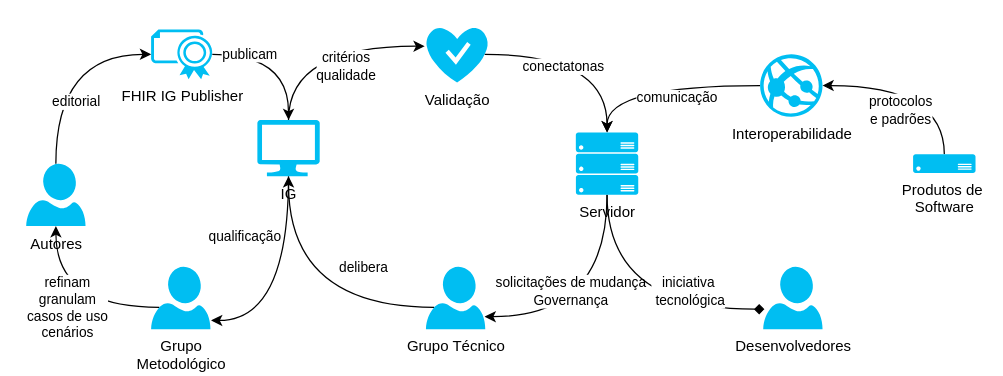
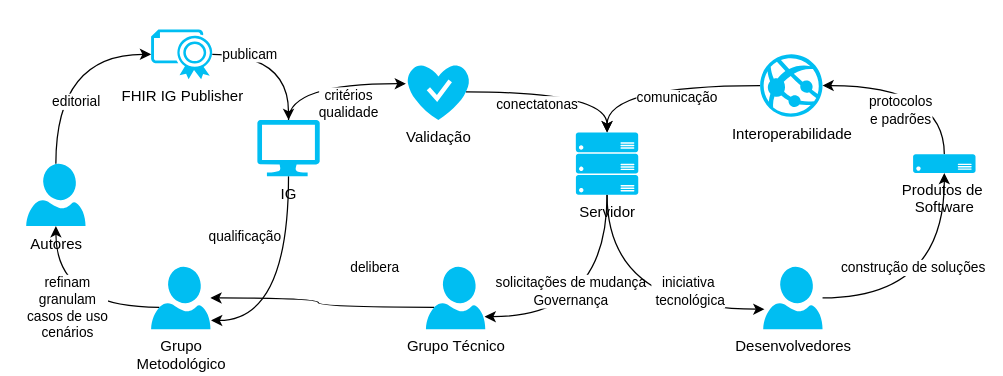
- <mxCell id="6" value="Validação" style="verticalLabelPosition=bottom;html=1;verticalAlign=top;align=center;strokeColor=none;fillColor=#00BEF2;shape=mxgraph.azure.healthy;" vertex="1" parent="1"><mxGeometry x="340" y="20.5" width="50" height="45" as="geometry" /></mxCell>
+ <mxCell id="6" value="Validação" style="verticalLabelPosition=bottom;html=1;verticalAlign=top;align=center;strokeColor=none;fillColor=#00BEF2;shape=mxgraph.azure.healthy;" vertex="1" parent="1"><mxGeometry x="325" y="50.5" width="50" height="45" as="geometry" /></mxCell>
+ <mxCell id="22" value="construção de soluções" style="edgeStyle=orthogonalEdgeStyle;curved=1;rounded=0;orthogonalLoop=1;jettySize=auto;html=1;entryX=0.5;entryY=1;entryDx=0;entryDy=0;entryPerimeter=0;" edge="1" parent="1" source="23" target="13"><mxGeometry x="0.24" y="25" relative="1" as="geometry"><mxPoint as="offset" /></mxGeometry></mxCell>
- <mxCell id="20" value="delibera" style="edgeStyle=orthogonalEdgeStyle;curved=1;rounded=0;orthogonalLoop=1;jettySize=auto;html=1;exitX=0.14;exitY=0.65;exitDx=0;exitDy=0;exitPerimeter=0;" edge="1" parent="1" source="21" target="4"><mxGeometry x="-0.486" y="-33" relative="1" as="geometry"><mxPoint y="1" as="offset" /></mxGeometry></mxCell>
+ <mxCell id="20" value="delibera" style="edgeStyle=orthogonalEdgeStyle;curved=1;rounded=0;orthogonalLoop=1;jettySize=auto;html=1;exitX=0.14;exitY=0.65;exitDx=0;exitDy=0;exitPerimeter=0;" edge="1" parent="1" source="21" target="19"><mxGeometry x="-0.486" y="-33" relative="1" as="geometry"><mxPoint y="1" as="offset" /></mxGeometry></mxCell>
- <mxCell id="10" value="iniciativa&lt;br&gt;&amp;nbsp;tecnológica" style="edgeStyle=orthogonalEdgeStyle;curved=1;rounded=0;orthogonalLoop=1;jettySize=auto;html=1;exitX=0.5;exitY=1;exitDx=0;exitDy=0;exitPerimeter=0;entryX=0.021;entryY=0.68;entryDx=0;entryDy=0;entryPerimeter=0;endArrow=diamond;" edge="1" parent="1" source="11" target="23"><mxGeometry x="0.439" y="14" relative="1" as="geometry"><mxPoint as="offset" /></mxGeometry></mxCell>
+ <mxCell id="10" value="iniciativa&lt;br&gt;&amp;nbsp;tecnológica" style="edgeStyle=orthogonalEdgeStyle;curved=1;rounded=0;orthogonalLoop=1;jettySize=auto;html=1;exitX=0.5;exitY=1;exitDx=0;exitDy=0;exitPerimeter=0;entryX=0.021;entryY=0.68;entryDx=0;entryDy=0;entryPerimeter=0;" edge="1" parent="1" source="11" target="23"><mxGeometry x="0.439" y="14" relative="1" as="geometry"><mxPoint as="offset" /></mxGeometry></mxCell>
